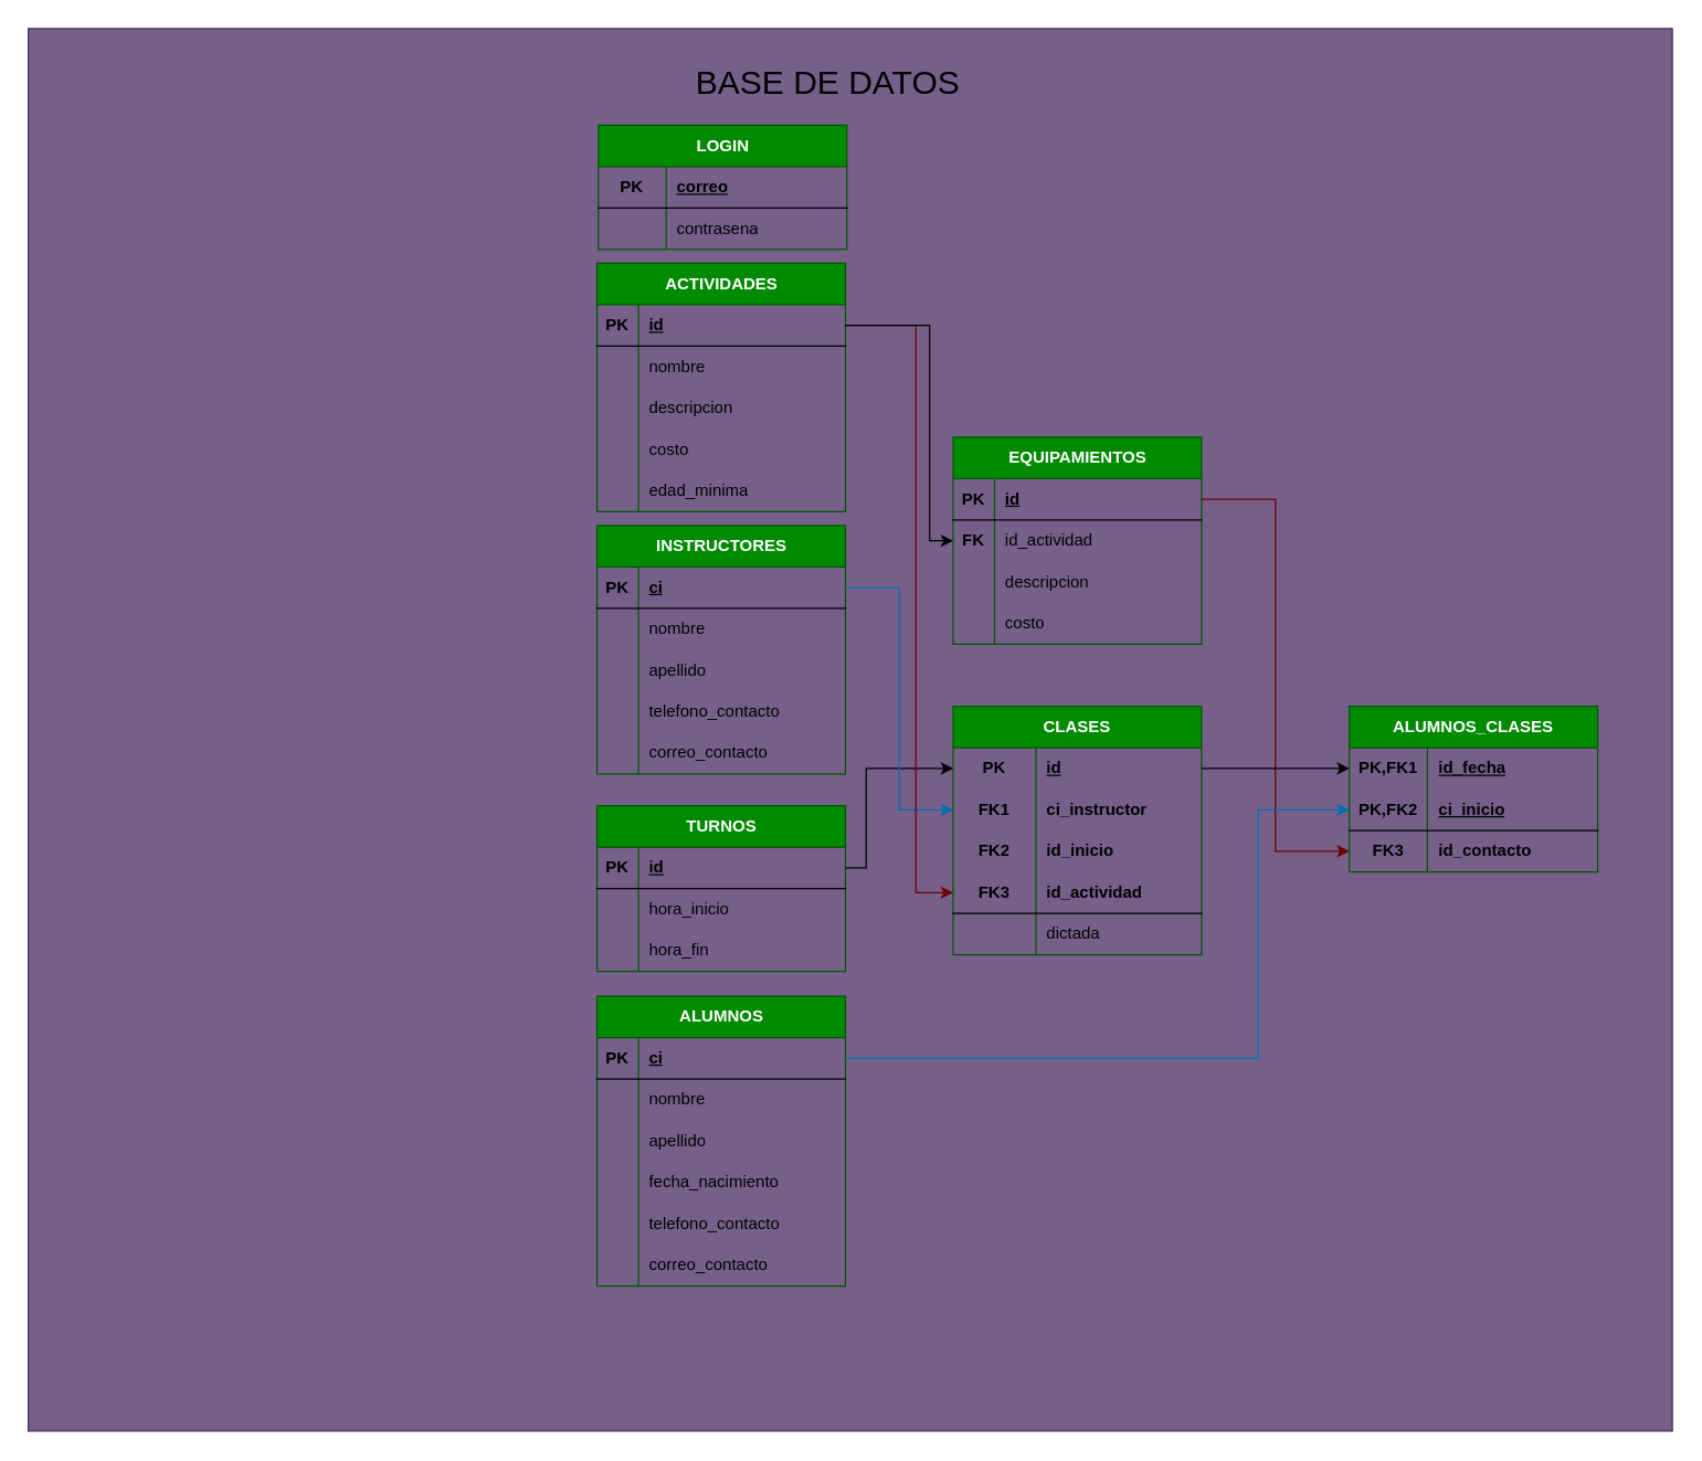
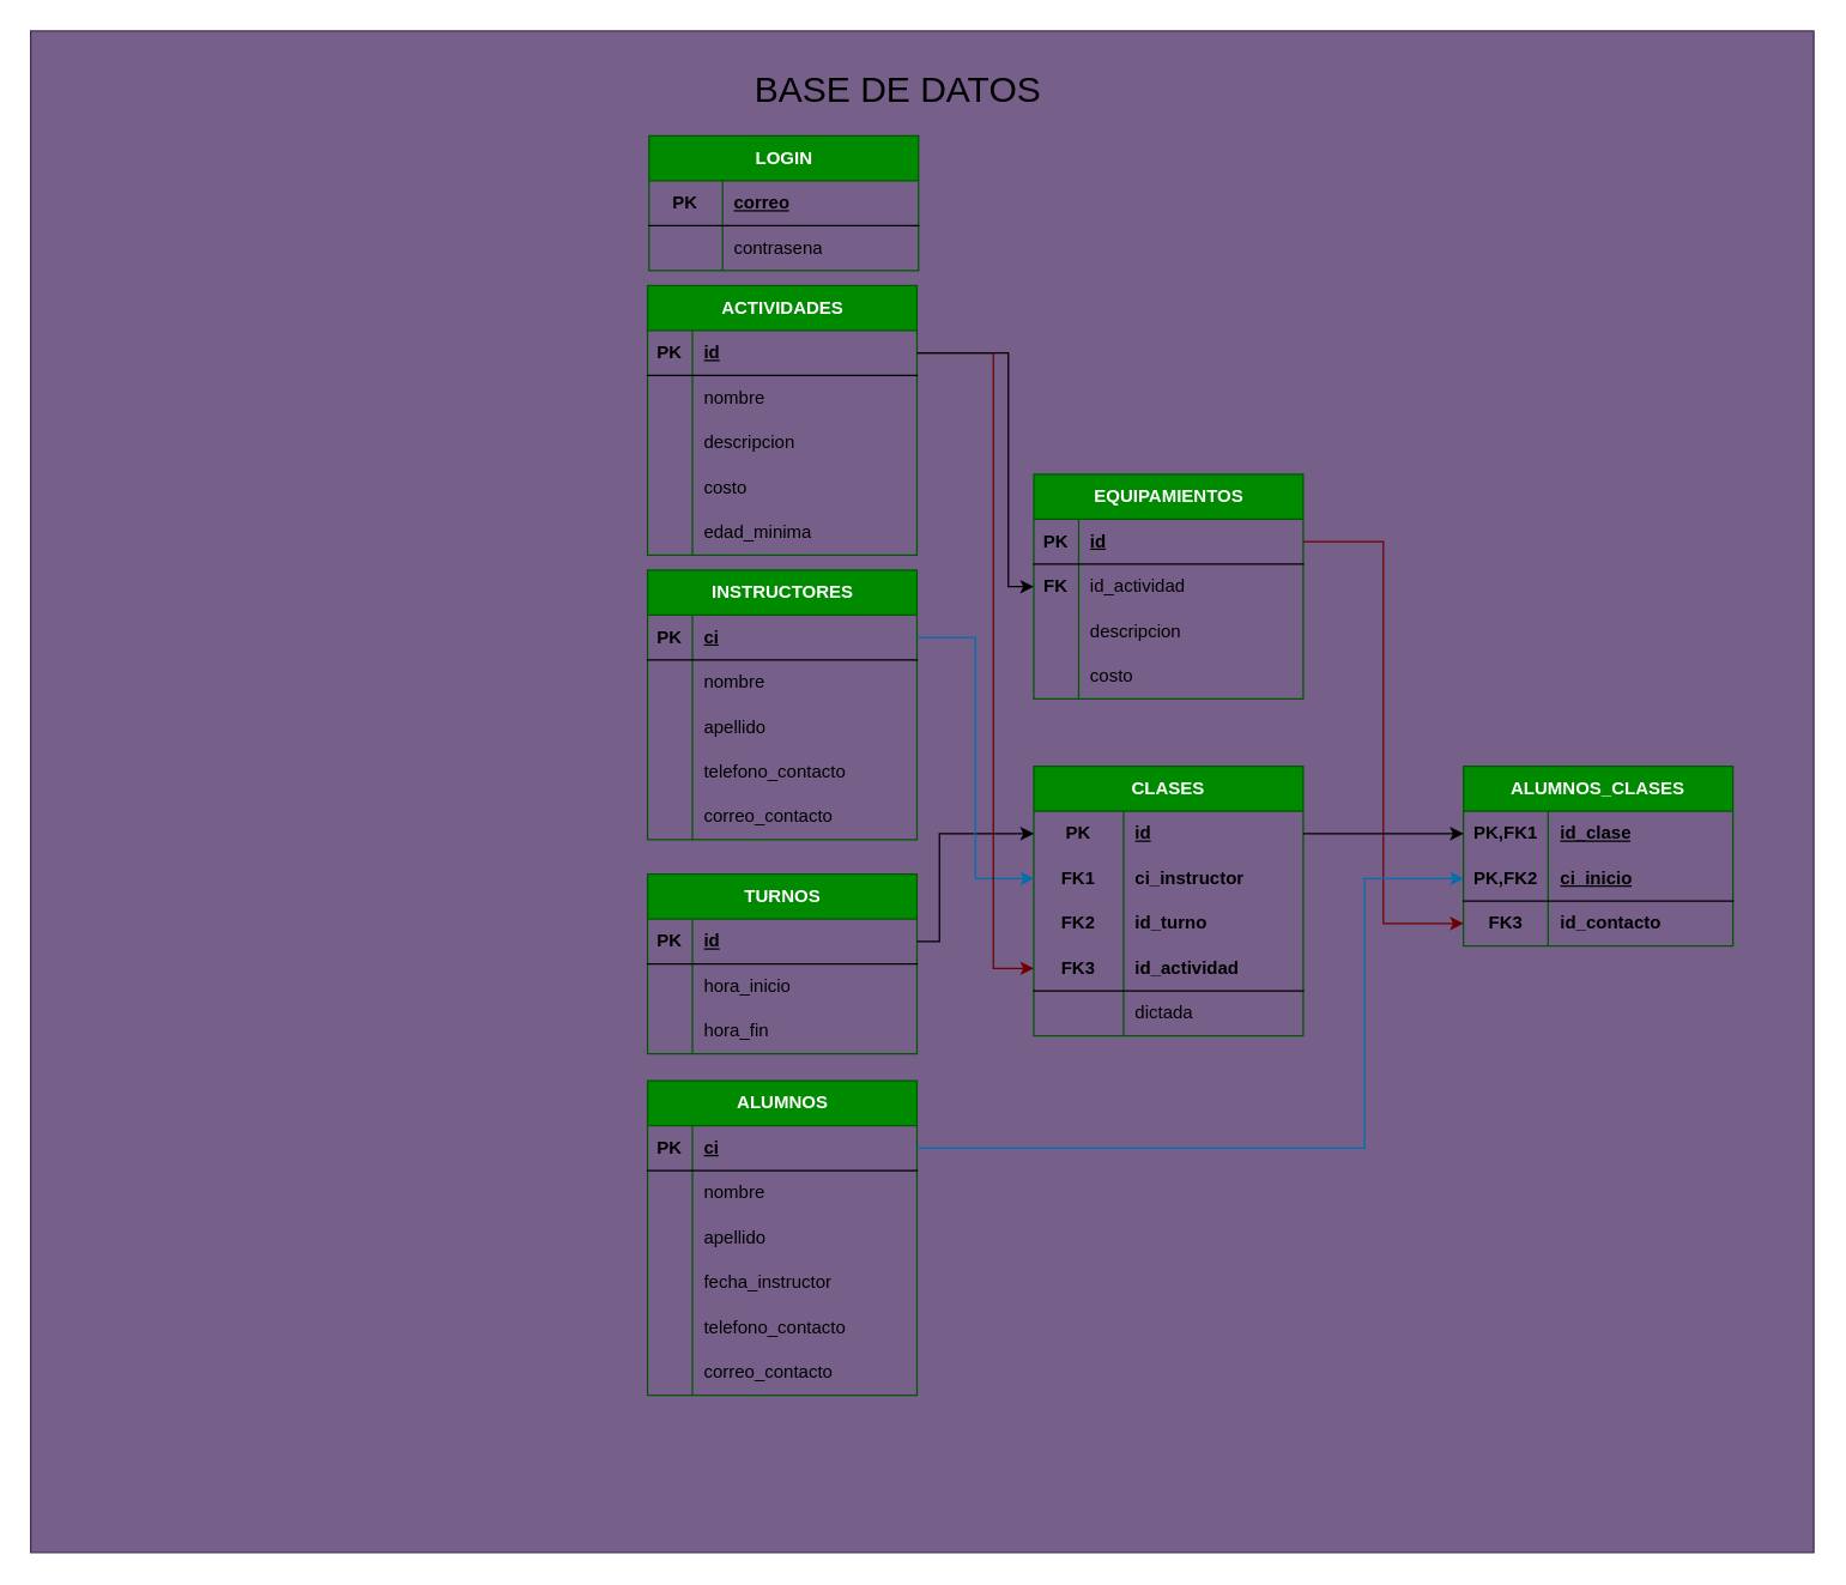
- <mxCell id="103" value="id_fecha" style="shape=partialRectangle;connectable=0;fillColor=none;top=0;left=0;bottom=0;right=0;align=left;spacingLeft=6;fontStyle=5;overflow=hidden;html=1;whiteSpace=wrap;labelBackgroundColor=none;" parent="101" vertex="1"><mxGeometry x="56.55" width="123.45" height="30" as="geometry"><mxRectangle width="123.45" height="30" as="alternateBounds" /></mxGeometry></mxCell>
+ <mxCell id="103" value="id_clase" style="shape=partialRectangle;connectable=0;fillColor=none;top=0;left=0;bottom=0;right=0;align=left;spacingLeft=6;fontStyle=5;overflow=hidden;html=1;whiteSpace=wrap;labelBackgroundColor=none;" parent="101" vertex="1"><mxGeometry x="56.55" width="123.45" height="30" as="geometry"><mxRectangle width="123.45" height="30" as="alternateBounds" /></mxGeometry></mxCell>
- <mxCell id="93" value="id_inicio" style="shape=partialRectangle;connectable=0;fillColor=none;top=0;left=0;bottom=0;right=0;align=left;spacingLeft=6;overflow=hidden;html=1;whiteSpace=wrap;labelBackgroundColor=none;fontStyle=1" parent="91" vertex="1"><mxGeometry x="60" width="120" height="30" as="geometry"><mxRectangle width="120" height="30" as="alternateBounds" /></mxGeometry></mxCell>
+ <mxCell id="93" value="id_turno" style="shape=partialRectangle;connectable=0;fillColor=none;top=0;left=0;bottom=0;right=0;align=left;spacingLeft=6;overflow=hidden;html=1;whiteSpace=wrap;labelBackgroundColor=none;fontStyle=1" parent="91" vertex="1"><mxGeometry x="60" width="120" height="30" as="geometry"><mxRectangle width="120" height="30" as="alternateBounds" /></mxGeometry></mxCell>
- <mxCell id="77" value="fecha_nacimiento" style="shape=partialRectangle;connectable=0;fillColor=none;top=0;left=0;bottom=0;right=0;align=left;spacingLeft=6;overflow=hidden;whiteSpace=wrap;html=1;labelBackgroundColor=none;" parent="75" vertex="1"><mxGeometry x="30" width="150" height="30" as="geometry"><mxRectangle width="150" height="30" as="alternateBounds" /></mxGeometry></mxCell>
+ <mxCell id="77" value="fecha_instructor" style="shape=partialRectangle;connectable=0;fillColor=none;top=0;left=0;bottom=0;right=0;align=left;spacingLeft=6;overflow=hidden;whiteSpace=wrap;html=1;labelBackgroundColor=none;" parent="75" vertex="1"><mxGeometry x="30" width="150" height="30" as="geometry"><mxRectangle width="150" height="30" as="alternateBounds" /></mxGeometry></mxCell>
